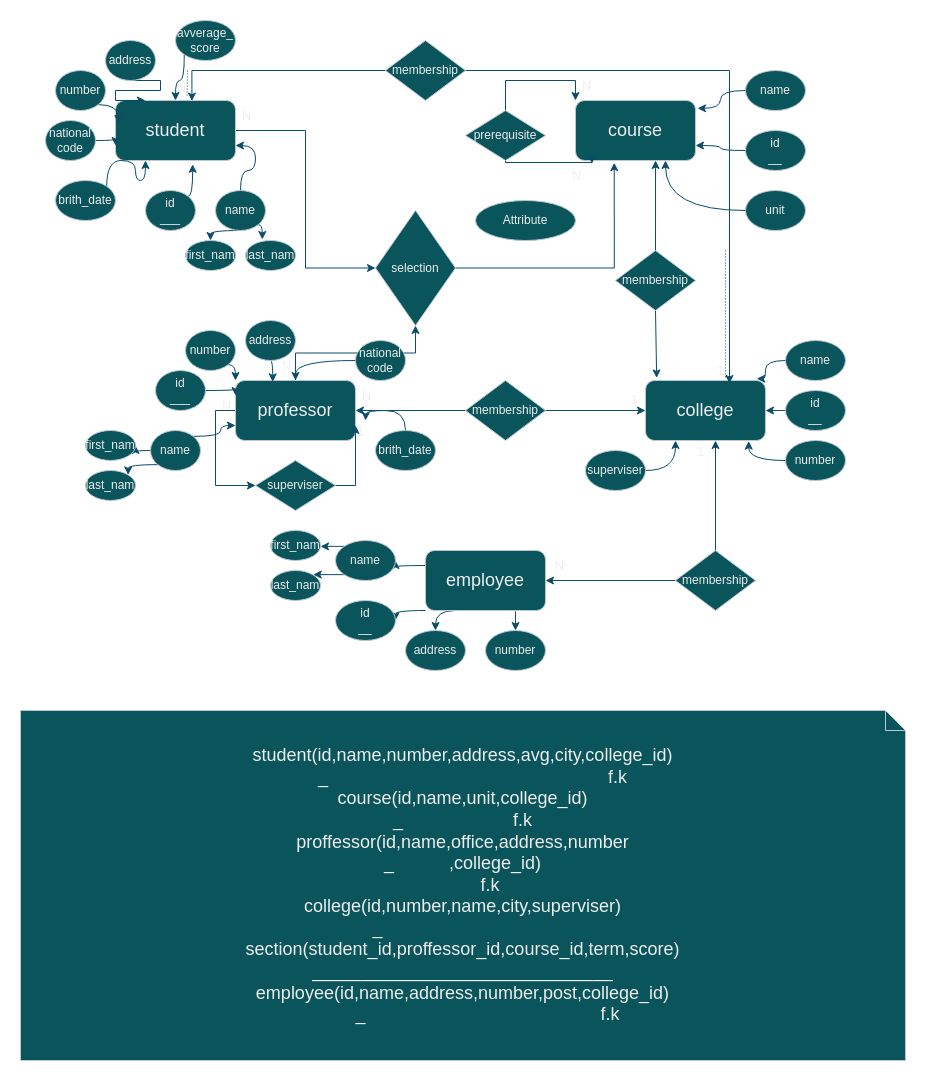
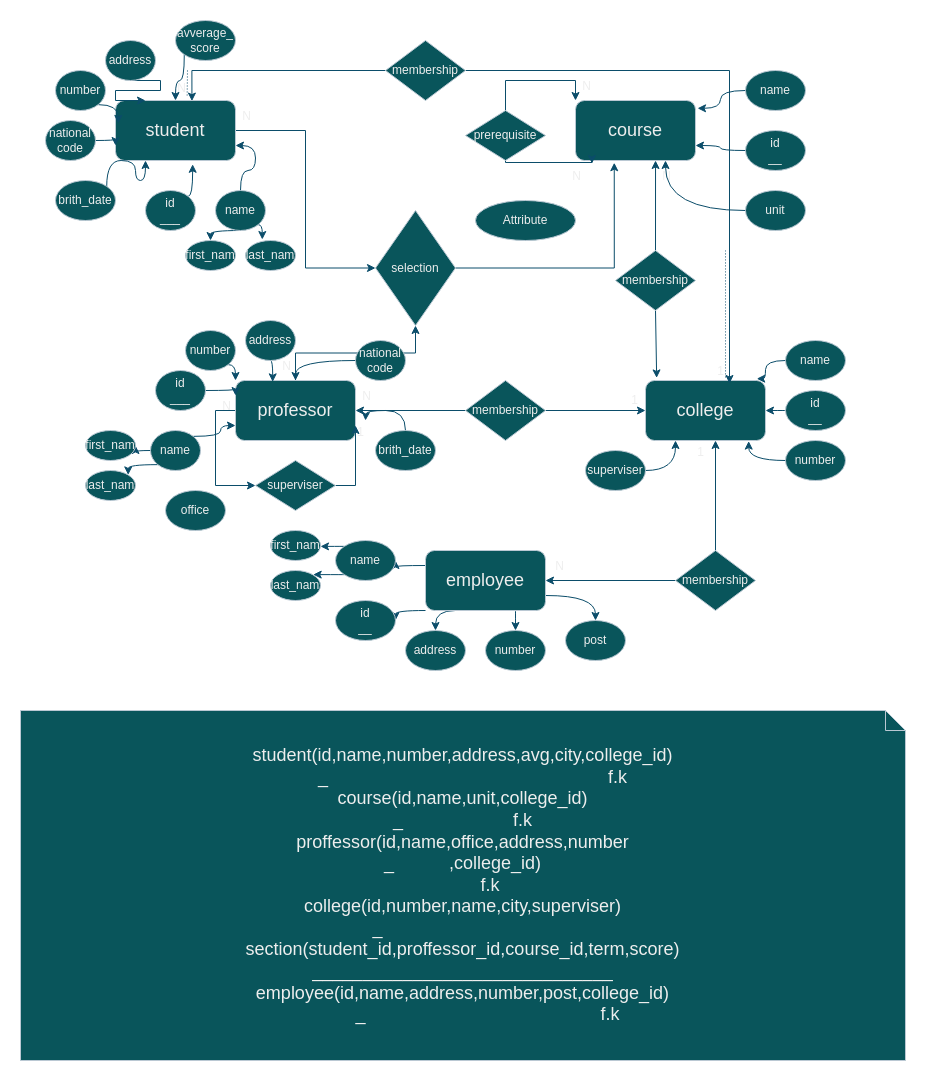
+ <mxCell id="107" value="office" style="ellipse;whiteSpace=wrap;html=1;strokeColor=#BAC8D3;fontColor=#EEEEEE;fillColor=#09555B;" vertex="1" parent="1"><mxGeometry x="165" y="490" width="60" height="40" as="geometry" /></mxCell>
+ <mxCell id="11" style="edgeStyle=orthogonalEdgeStyle;curved=1;rounded=0;orthogonalLoop=1;jettySize=auto;html=1;exitX=1;exitY=0.75;exitDx=0;exitDy=0;entryX=0.5;entryY=0;entryDx=0;entryDy=0;strokeColor=#0B4D6A;" edge="1" parent="1" source="12" target="85"><mxGeometry relative="1" as="geometry" /></mxCell>
+ <mxCell id="85" value="post" style="ellipse;whiteSpace=wrap;html=1;strokeColor=#BAC8D3;fontColor=#EEEEEE;fillColor=#09555B;" vertex="1" parent="1"><mxGeometry x="565" y="620" width="60" height="40" as="geometry" /></mxCell>
